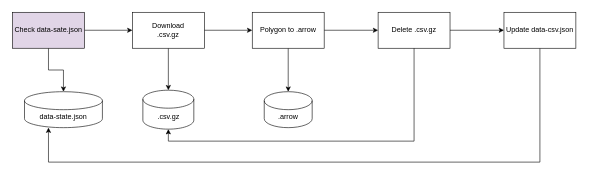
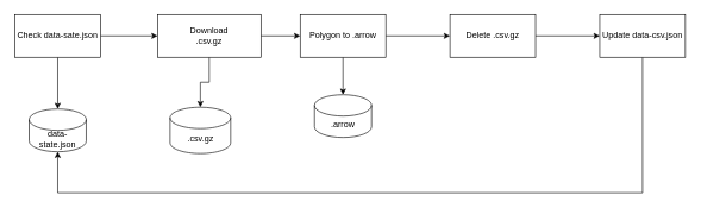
- <mxCell id="18" value="Check data-sate.json" style="rounded=0;whiteSpace=wrap;html=1;fillColor=#e1d5e7;" vertex="1" parent="1"><mxGeometry y="20" width="120" height="60" as="geometry" x="20" /></mxCell>
+ <mxCell id="18" value="Check data-sate.json" style="rounded=0;whiteSpace=wrap;html=1;" vertex="1" parent="1"><mxGeometry y="20" width="120" height="60" as="geometry" x="20" /></mxCell>
- <mxCell id="4" value="Download&lt;div&gt;.csv.gz&lt;/div&gt;" style="rounded=0;whiteSpace=wrap;html=1;" vertex="1" parent="1"><mxGeometry x="220" y="20" width="120" height="60" as="geometry" /></mxCell>
+ <mxCell id="4" value="Download&lt;div&gt;.csv.gz&lt;/div&gt;" style="rounded=0;whiteSpace=wrap;html=1;" vertex="1" parent="1"><mxGeometry x="220" y="20" width="145" height="60" as="geometry" /></mxCell>
- <mxCell id="14" value="data-state.json" style="shape=cylinder3;whiteSpace=wrap;html=1;boundedLbl=1;backgroundOutline=1;size=15;" vertex="1" parent="1"><mxGeometry x="40" y="152.5" width="130" height="60" as="geometry" /></mxCell>
+ <mxCell id="14" value="data-state.json" style="shape=cylinder3;whiteSpace=wrap;html=1;boundedLbl=1;backgroundOutline=1;size=15;" vertex="1" parent="1"><mxGeometry x="40" y="152.5" width="80" height="60" as="geometry" /></mxCell>
- <mxCell id="9" value=".arrow" style="shape=cylinder3;whiteSpace=wrap;html=1;boundedLbl=1;backgroundOutline=1;size=15;" vertex="1" parent="1"><mxGeometry x="440" y="152.5" width="80" height="60" as="geometry" /></mxCell>
+ <mxCell id="9" value=".arrow" style="shape=cylinder3;whiteSpace=wrap;html=1;boundedLbl=1;backgroundOutline=1;size=15;" vertex="1" parent="1"><mxGeometry x="440" y="132.5" width="80" height="60" as="geometry" /></mxCell>
- <mxCell id="15" style="edgeStyle=orthogonalEdgeStyle;rounded=0;orthogonalLoop=1;jettySize=auto;html=1;entryX=0.5;entryY=1;entryDx=0;entryDy=0;entryPerimeter=0;exitX=0.5;exitY=1;exitDx=0;exitDy=0;" edge="1" parent="1" source="11" target="5"><mxGeometry relative="1" as="geometry"><Array as="points"><mxPoint x="690" y="235" /><mxPoint x="280" y="235" /></Array></mxGeometry></mxCell>
